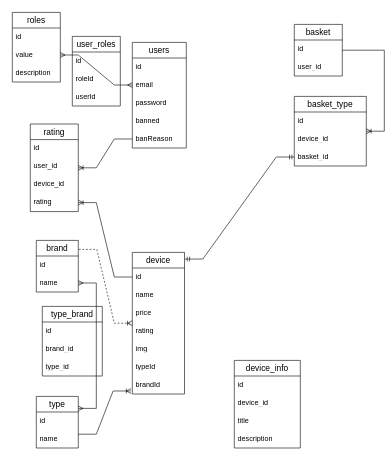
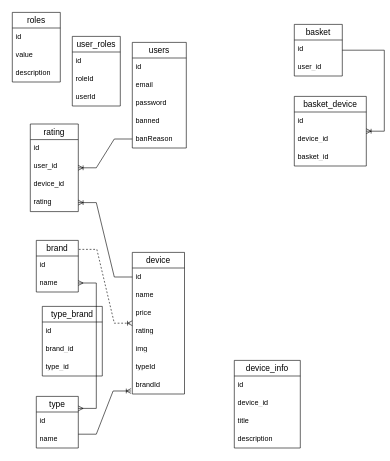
- <mxCell id="60" value="" style="edgeStyle=entityRelationEdgeStyle;fontSize=12;html=1;endArrow=ERmany;startArrow=ERmany;rounded=0;" edge="1" parent="1" source="4" target="54"><mxGeometry width="100" height="100" relative="1" as="geometry"><mxPoint x="180" y="409" as="sourcePoint" /><mxPoint x="180" y="200" as="targetPoint" /></mxGeometry></mxCell>
- <mxCell id="32" value="basket_type" style="swimlane;fontStyle=0;childLayout=stackLayout;horizontal=1;startSize=26;horizontalStack=0;resizeParent=1;resizeParentMax=0;resizeLast=0;collapsible=1;marginBottom=0;align=center;fontSize=14;" parent="1" vertex="1"><mxGeometry x="490" y="160" width="120" height="116" as="geometry" /></mxCell>
+ <mxCell id="32" value="basket_device" style="swimlane;fontStyle=0;childLayout=stackLayout;horizontal=1;startSize=26;horizontalStack=0;resizeParent=1;resizeParentMax=0;resizeLast=0;collapsible=1;marginBottom=0;align=center;fontSize=14;" parent="1" vertex="1"><mxGeometry x="490" y="160" width="120" height="116" as="geometry" /></mxCell>
- <mxCell id="37" value="" style="edgeStyle=entityRelationEdgeStyle;fontSize=12;html=1;endArrow=ERmandOne;startArrow=ERmandOne;rounded=0;exitX=1.006;exitY=0.047;exitDx=0;exitDy=0;exitPerimeter=0;entryX=0;entryY=0.5;entryDx=0;entryDy=0;" parent="1" source="8" target="35" edge="1"><mxGeometry width="100" height="100" relative="1" as="geometry"><mxPoint x="293" y="290" as="sourcePoint" /><mxPoint x="363" y="160" as="targetPoint" /></mxGeometry></mxCell>
